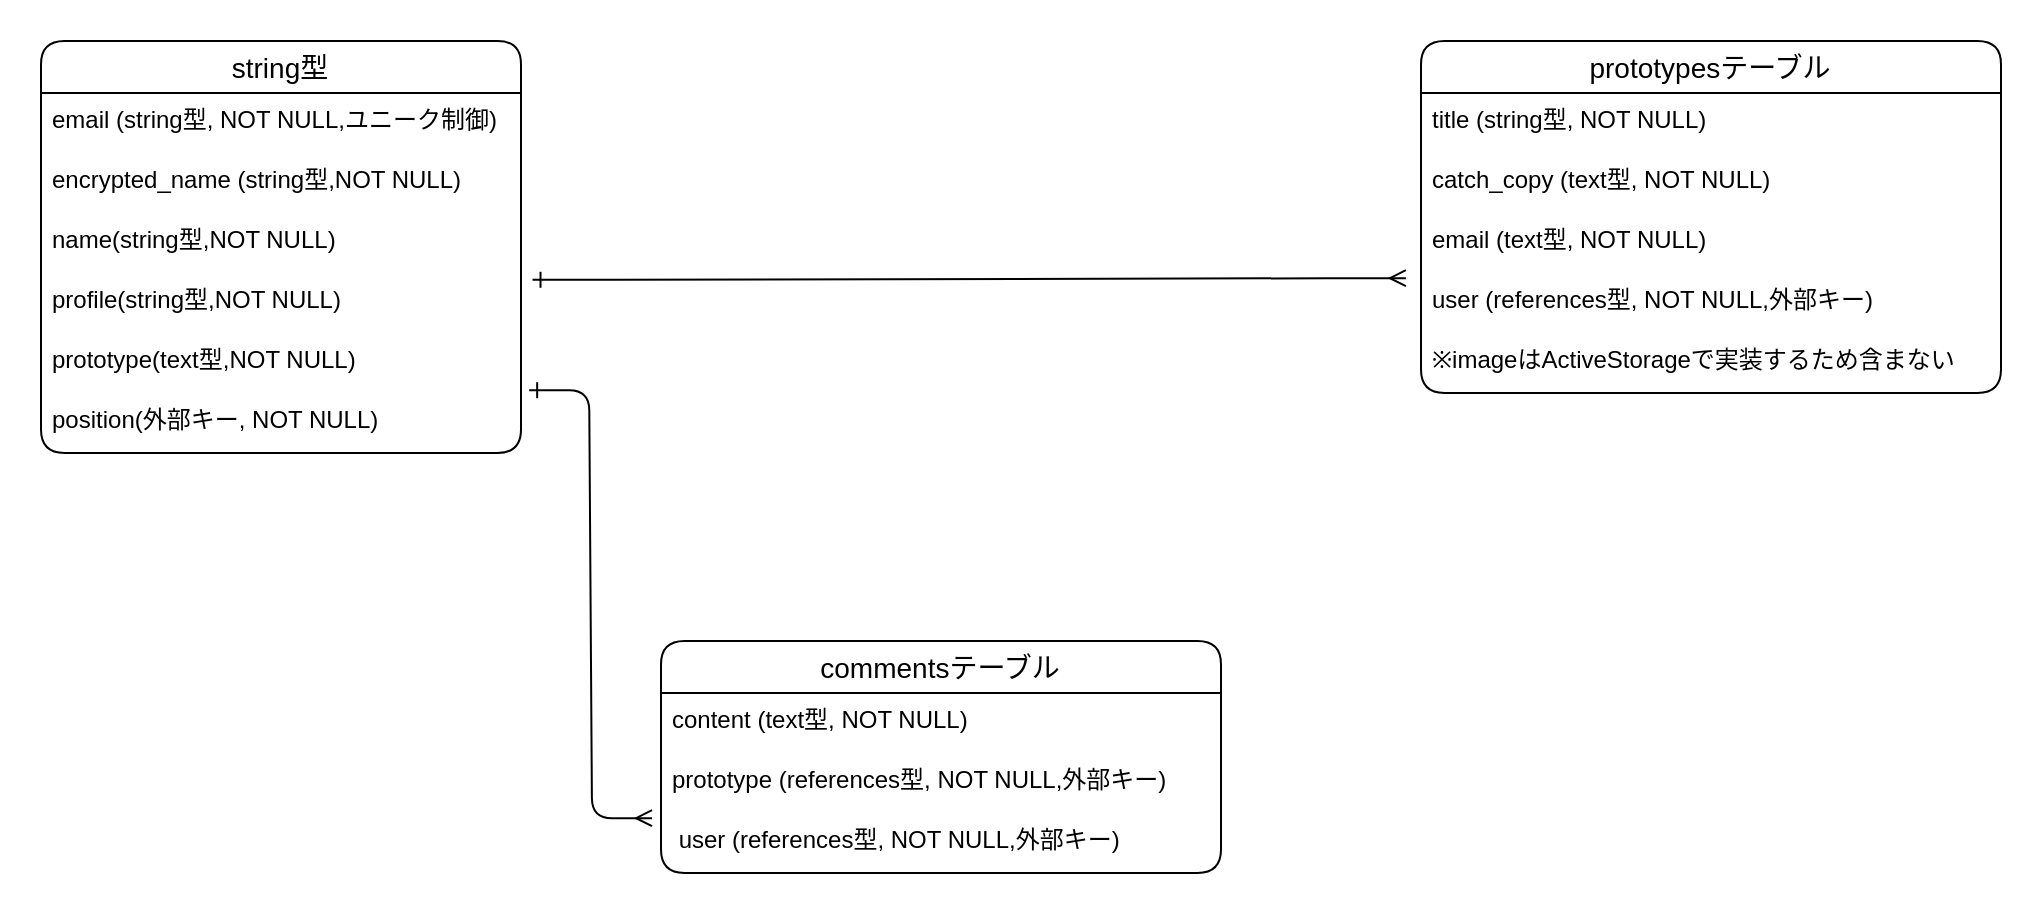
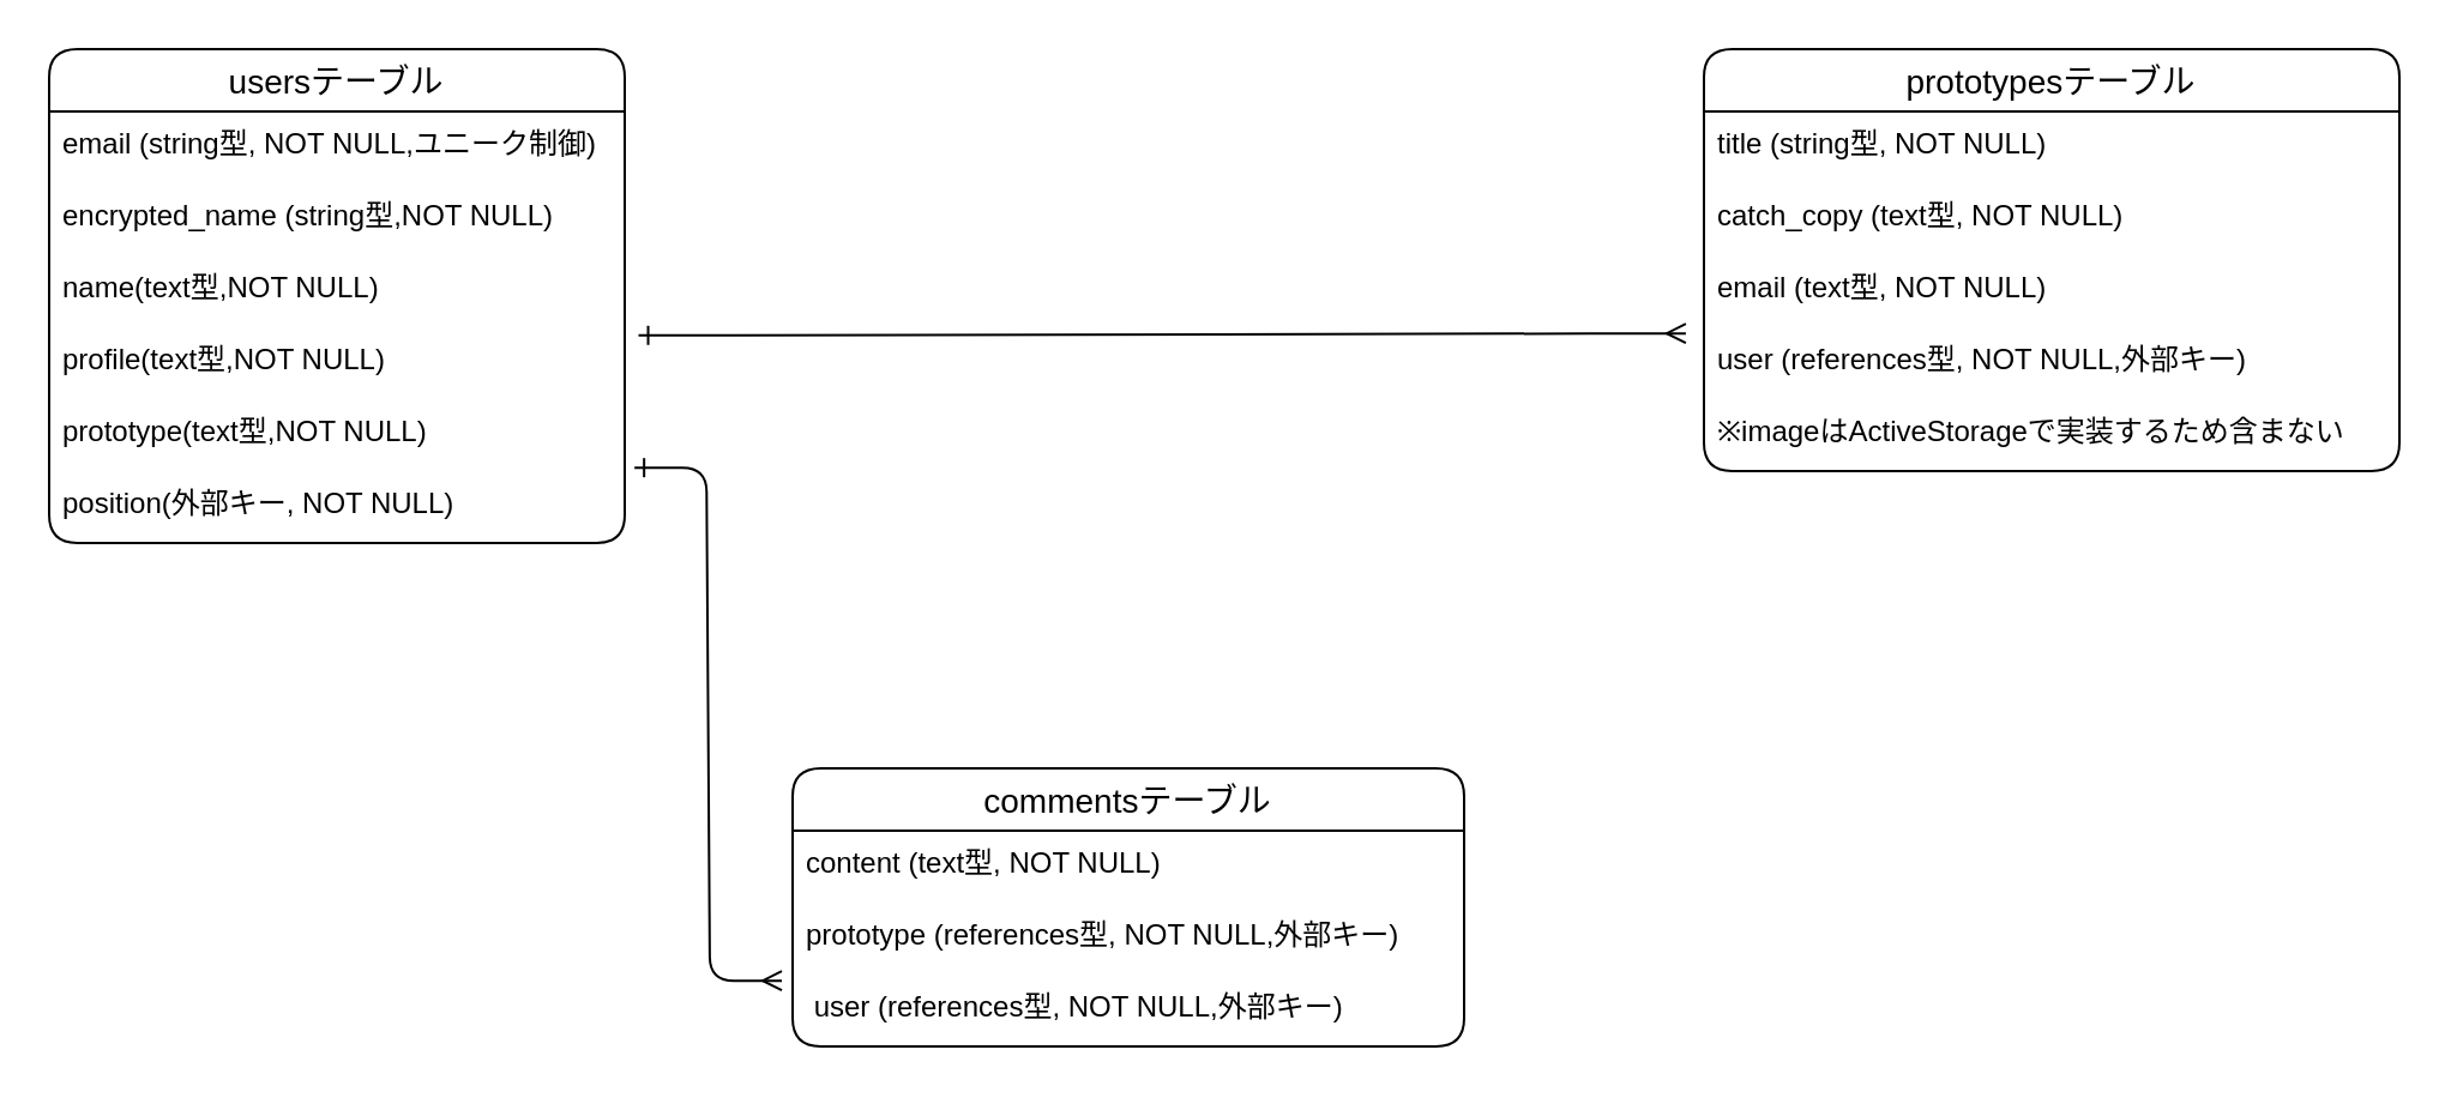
- <mxCell id="2" value="string型" style="swimlane;fontStyle=0;childLayout=stackLayout;horizontal=1;startSize=26;horizontalStack=0;resizeParent=1;resizeParentMax=0;resizeLast=0;collapsible=1;marginBottom=0;align=center;fontSize=14;rounded=1;" vertex="1" parent="1"><mxGeometry y="20" width="240" height="206" as="geometry" x="20" /></mxCell>
+ <mxCell id="2" value="usersテーブル" style="swimlane;fontStyle=0;childLayout=stackLayout;horizontal=1;startSize=26;horizontalStack=0;resizeParent=1;resizeParentMax=0;resizeLast=0;collapsible=1;marginBottom=0;align=center;fontSize=14;rounded=1;" vertex="1" parent="1"><mxGeometry y="20" width="240" height="206" as="geometry" x="20" /></mxCell>
- <mxCell id="5" value="name(string型,NOT NULL)" style="text;strokeColor=none;fillColor=none;spacingLeft=4;spacingRight=4;overflow=hidden;rotatable=0;points=[[0,0.5],[1,0.5]];portConstraint=eastwest;fontSize=12;rounded=1;" vertex="1" parent="2"><mxGeometry y="86" width="240" height="30" as="geometry" /></mxCell>
+ <mxCell id="5" value="name(text型,NOT NULL)" style="text;strokeColor=none;fillColor=none;spacingLeft=4;spacingRight=4;overflow=hidden;rotatable=0;points=[[0,0.5],[1,0.5]];portConstraint=eastwest;fontSize=12;rounded=1;" vertex="1" parent="2"><mxGeometry y="86" width="240" height="30" as="geometry" /></mxCell>
- <mxCell id="6" value="profile(string型,NOT NULL)" style="text;strokeColor=none;fillColor=none;spacingLeft=4;spacingRight=4;overflow=hidden;rotatable=0;points=[[0,0.5],[1,0.5]];portConstraint=eastwest;fontSize=12;rounded=1;" vertex="1" parent="2"><mxGeometry y="116" width="240" height="30" as="geometry" /></mxCell>
+ <mxCell id="6" value="profile(text型,NOT NULL)" style="text;strokeColor=none;fillColor=none;spacingLeft=4;spacingRight=4;overflow=hidden;rotatable=0;points=[[0,0.5],[1,0.5]];portConstraint=eastwest;fontSize=12;rounded=1;" vertex="1" parent="2"><mxGeometry y="116" width="240" height="30" as="geometry" /></mxCell>
